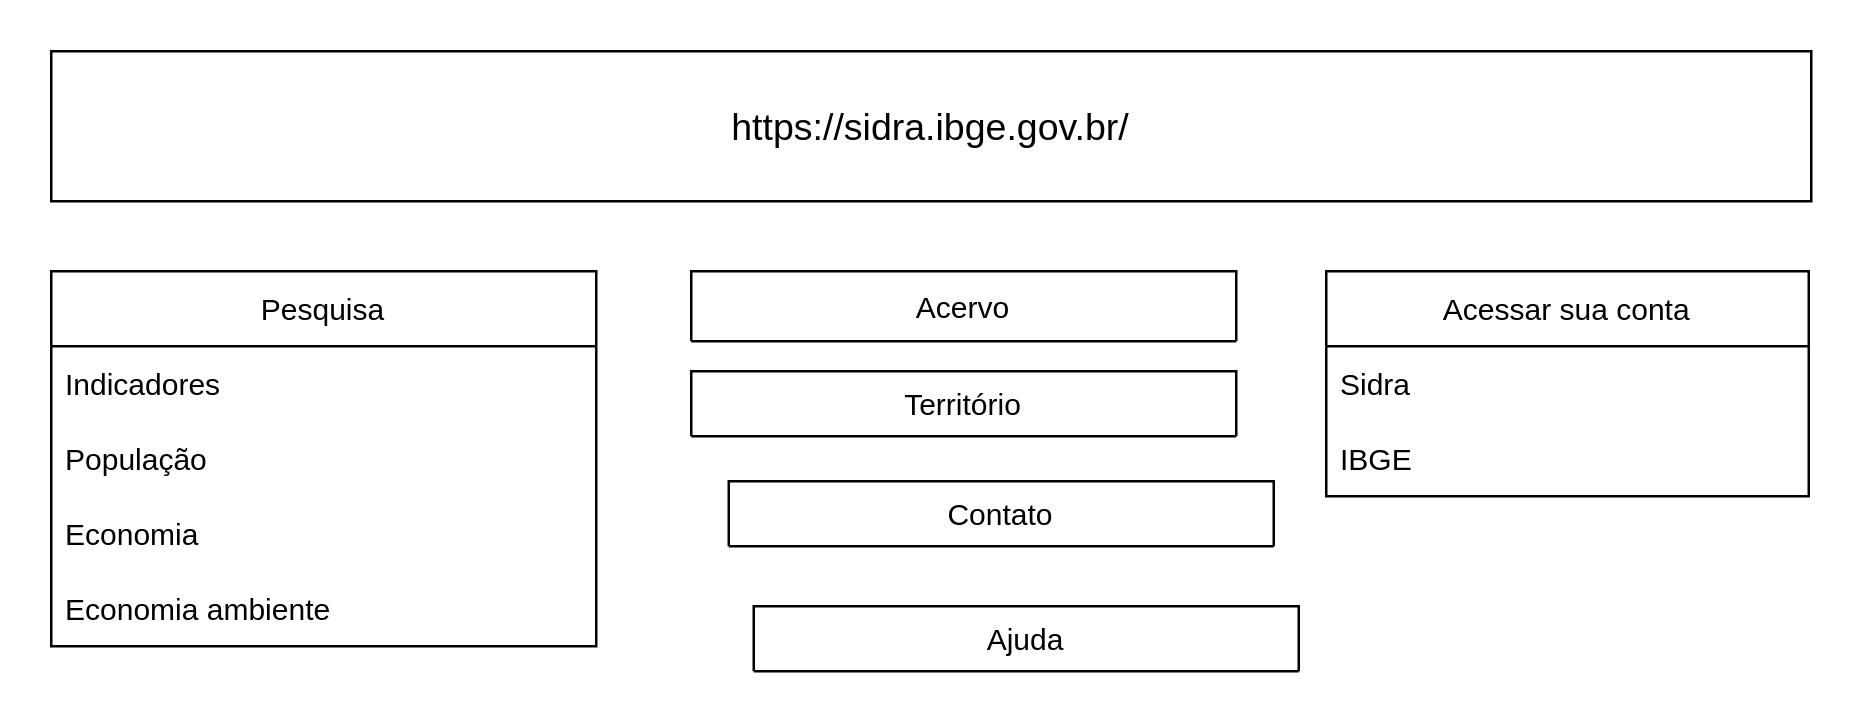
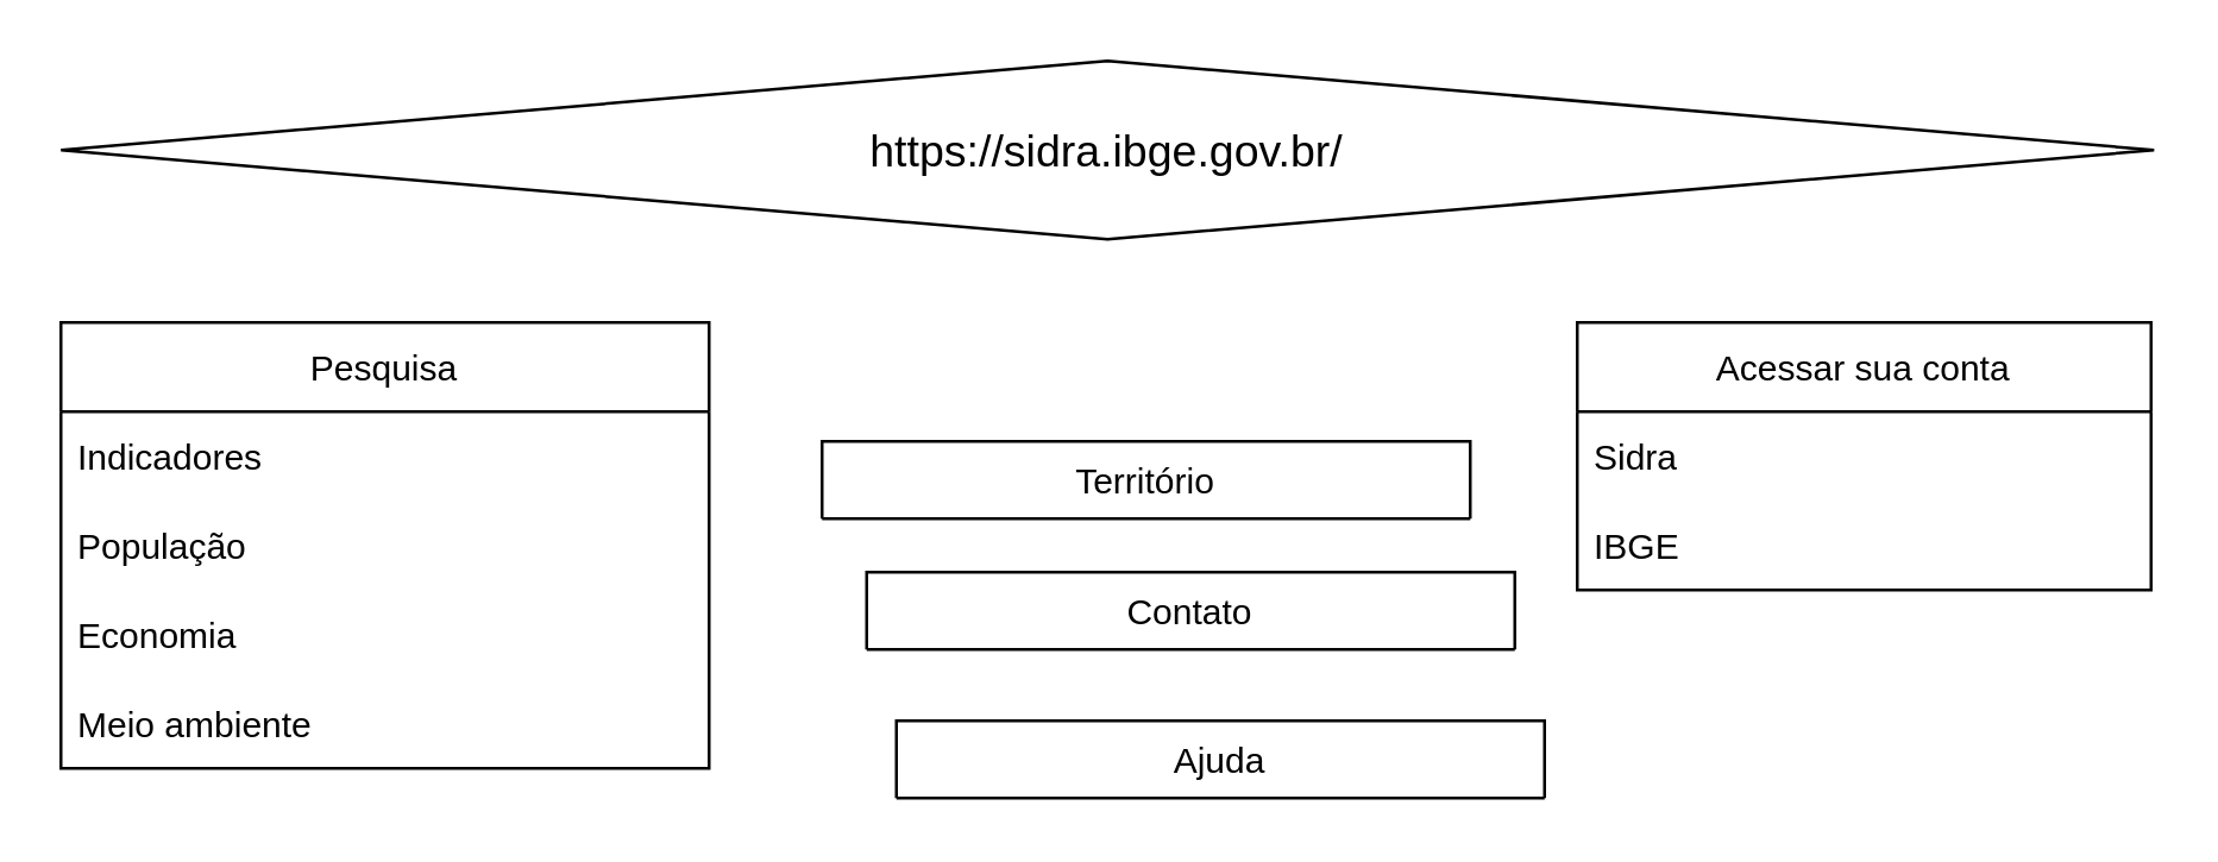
- <mxCell id="7" value="https://sidra.ibge.gov.br/" style="rounded=0;whiteSpace=wrap;html=1;fontSize=15;" vertex="1" parent="1"><mxGeometry x="20" y="20" width="704" height="60" as="geometry" /></mxCell>
+ <mxCell id="7" value="https://sidra.ibge.gov.br/" style="rhombus;whiteSpace=wrap;html=1;fontSize=15;" vertex="1" parent="1"><mxGeometry x="20" y="20" width="704" height="60" as="geometry" /></mxCell>
- <mxCell id="8" value="Acervo" style="swimlane;fontStyle=0;childLayout=stackLayout;horizontal=1;startSize=30;horizontalStack=0;resizeParent=1;resizeParentMax=0;resizeLast=0;collapsible=1;marginBottom=0;" vertex="1" parent="1"><mxGeometry x="276" y="108" width="218" height="28" as="geometry" /></mxCell>
- <mxCell id="6" value="Economia ambiente" style="text;strokeColor=none;fillColor=none;align=left;verticalAlign=middle;spacingLeft=4;spacingRight=4;overflow=hidden;points=[[0,0.5],[1,0.5]];portConstraint=eastwest;rotatable=0;" vertex="1" parent="2"><mxGeometry y="120" width="218" height="30" as="geometry" /></mxCell>
+ <mxCell id="6" value="Meio ambiente" style="text;strokeColor=none;fillColor=none;align=left;verticalAlign=middle;spacingLeft=4;spacingRight=4;overflow=hidden;points=[[0,0.5],[1,0.5]];portConstraint=eastwest;rotatable=0;" vertex="1" parent="2"><mxGeometry y="120" width="218" height="30" as="geometry" /></mxCell>
